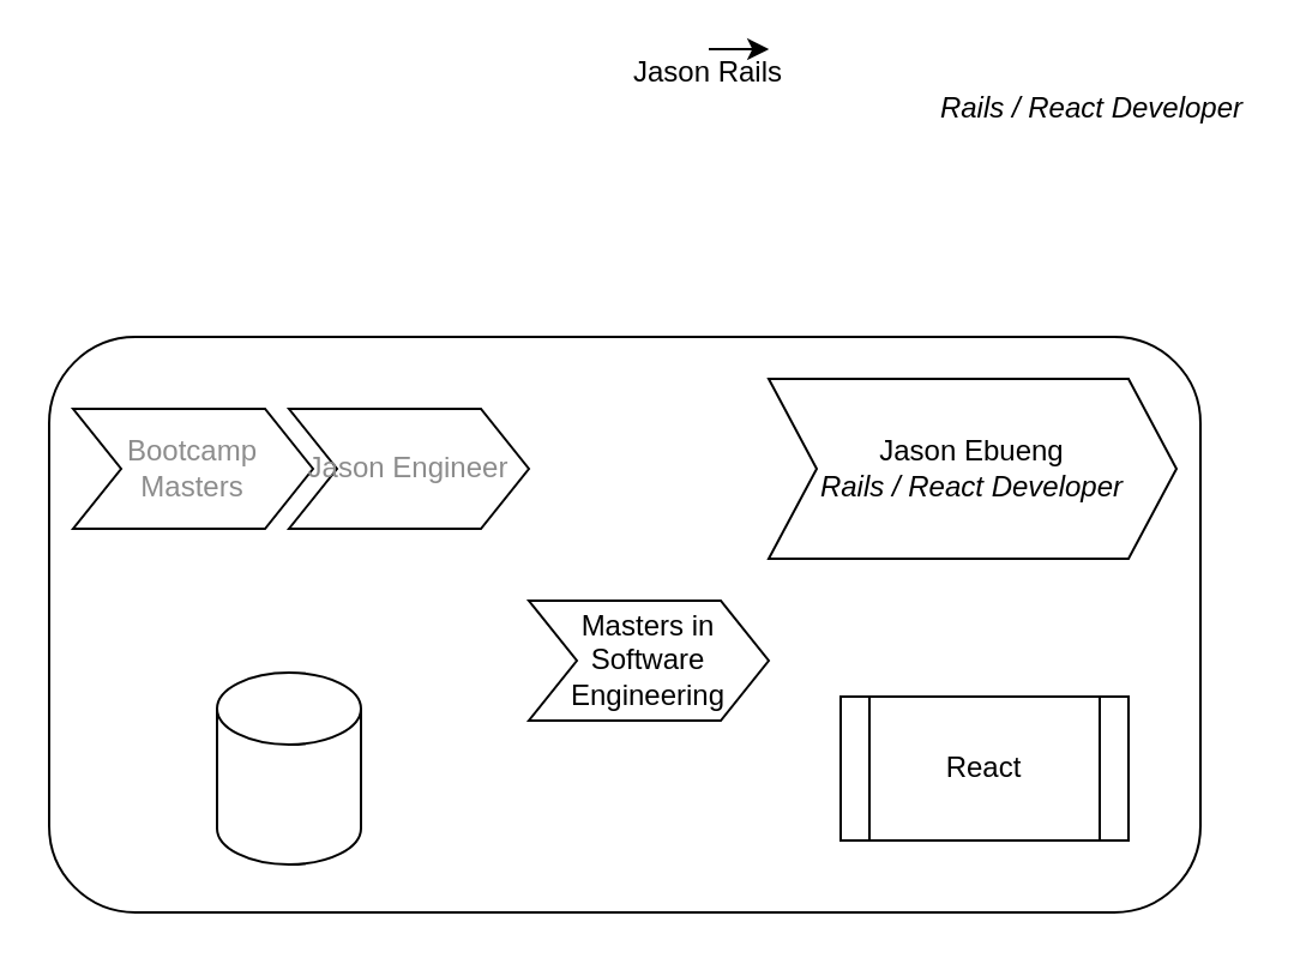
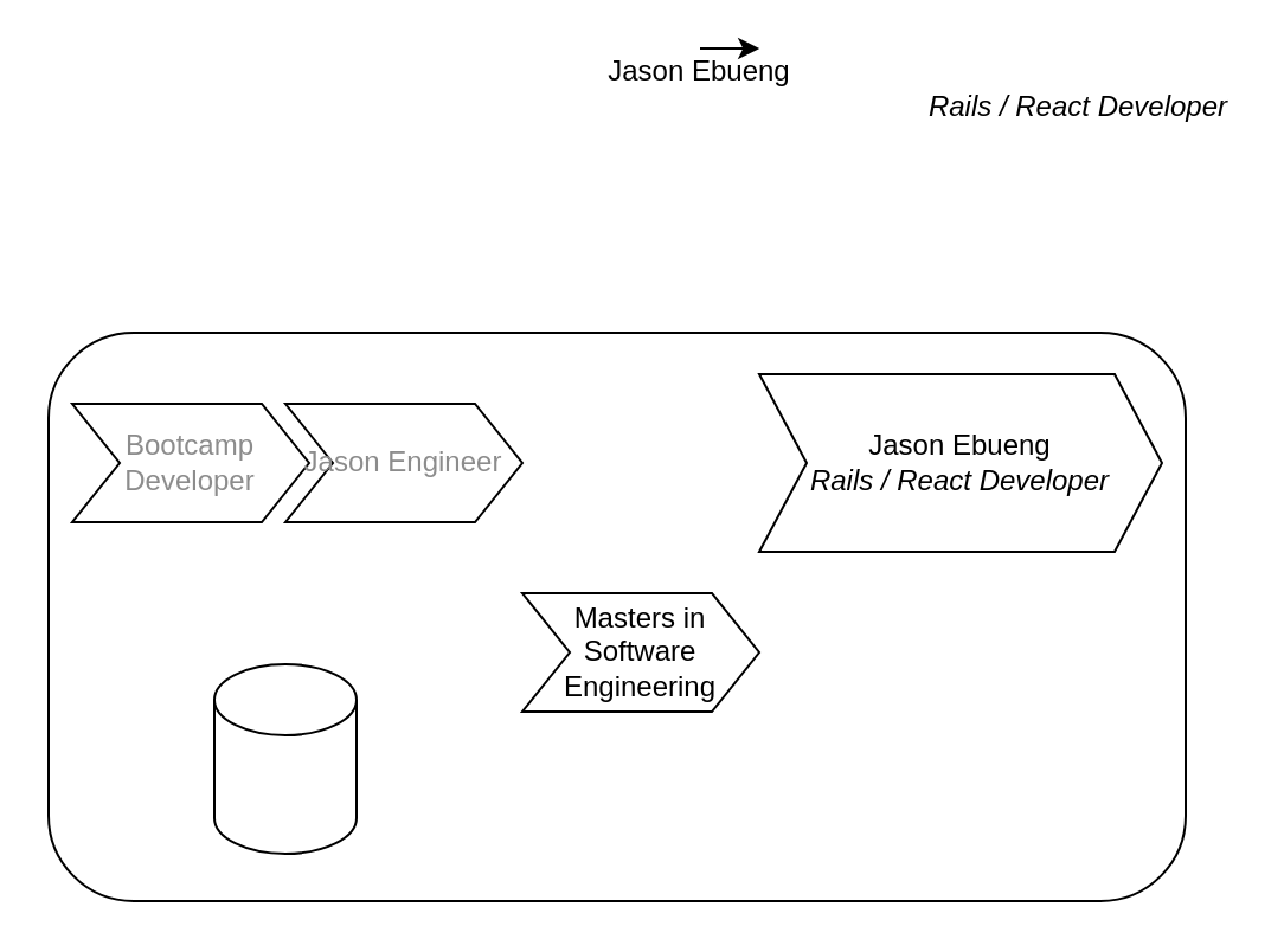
- <mxCell id="3" value="Jason Rails&lt;br&gt;" style="text;html=1;strokeColor=none;fillColor=none;align=center;verticalAlign=middle;whiteSpace=wrap;rounded=0;" vertex="1" parent="1"><mxGeometry x="140" y="20" width="310" height="20" as="geometry" /></mxCell>
+ <mxCell id="3" value="Jason Ebueng&lt;br&gt;" style="text;html=1;strokeColor=none;fillColor=none;align=center;verticalAlign=middle;whiteSpace=wrap;rounded=0;" vertex="1" parent="1"><mxGeometry x="140" y="20" width="310" height="20" as="geometry" /></mxCell>
- <mxCell id="6" value="Bootcamp Masters" style="shape=step;perimeter=stepPerimeter;whiteSpace=wrap;html=1;fixedSize=1;fontColor=#8C8C8C;" vertex="1" parent="1"><mxGeometry x="30" y="170" width="100" height="50" as="geometry" /></mxCell>
+ <mxCell id="6" value="Bootcamp Developer" style="shape=step;perimeter=stepPerimeter;whiteSpace=wrap;html=1;fixedSize=1;fontColor=#8C8C8C;" vertex="1" parent="1"><mxGeometry x="30" y="170" width="100" height="50" as="geometry" /></mxCell>
- <mxCell id="5" value="React&lt;br&gt;" style="shape=process;whiteSpace=wrap;html=1;backgroundOutline=1;" vertex="1" parent="1"><mxGeometry x="350" y="290" width="120" height="60" as="geometry" /></mxCell>
